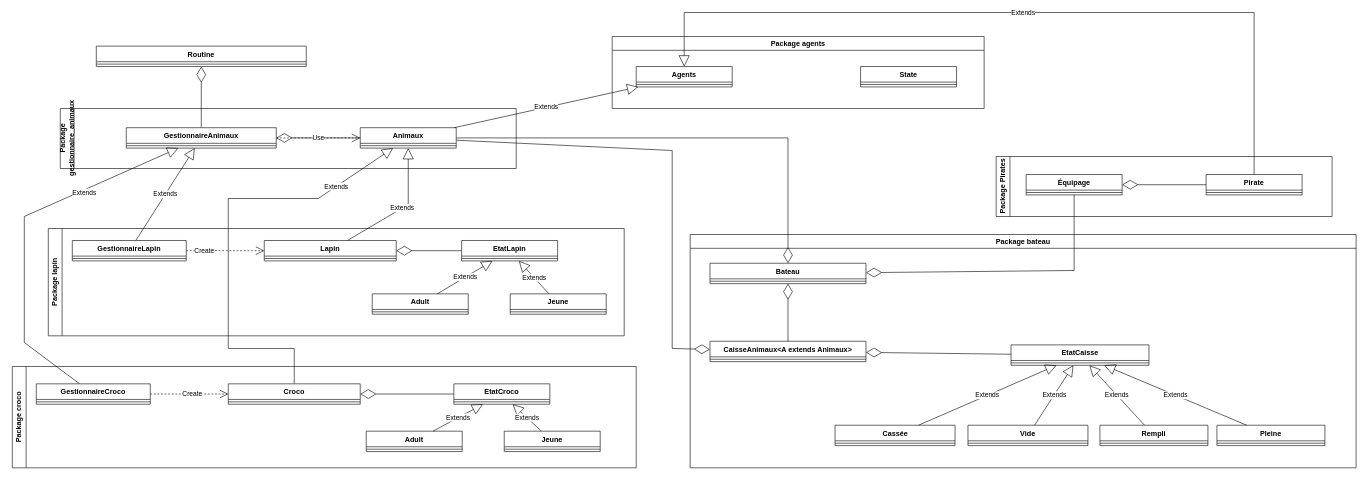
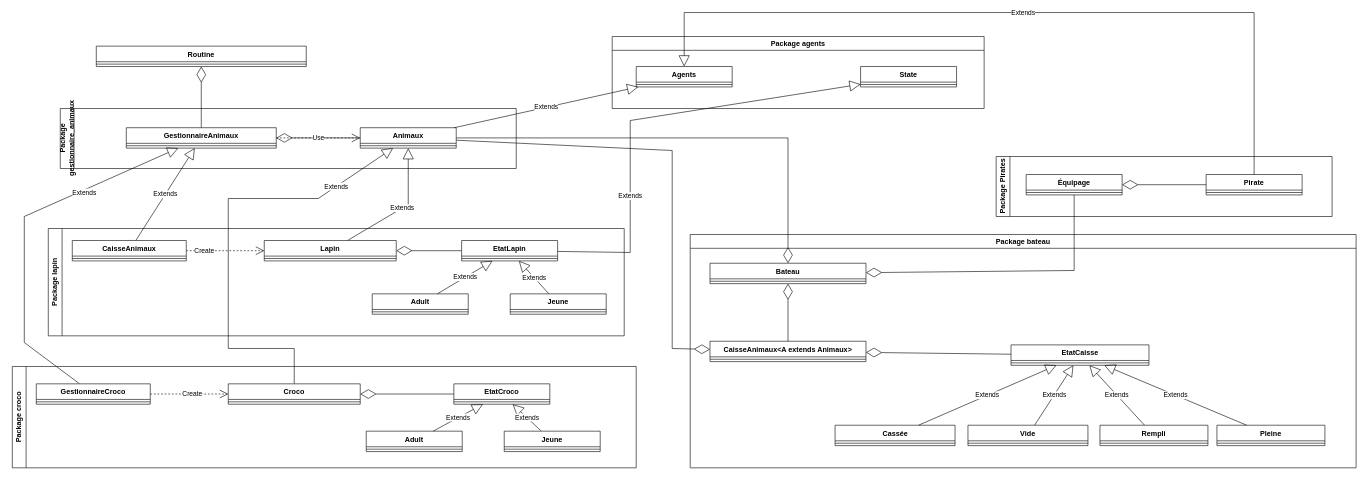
+ <mxCell id="75" value="Extends" style="endArrow=block;endSize=16;endFill=0;html=1;rounded=0;shadow=0;" edge="1" parent="1" source="52" target="70"><mxGeometry x="-0.412" width="160" relative="1" as="geometry"><mxPoint x="323" y="84" as="sourcePoint" /><mxPoint x="727" y="-246" as="targetPoint" /><Array as="points"><mxPoint x="1050" y="420" /><mxPoint x="1050" y="200" /></Array><mxPoint as="offset" /></mxGeometry></mxCell>
- <mxCell id="54" value="GestionnaireLapin" style="swimlane;fontStyle=1;align=center;verticalAlign=top;childLayout=stackLayout;horizontal=1;startSize=26;horizontalStack=0;resizeParent=1;resizeParentMax=0;resizeLast=0;collapsible=1;marginBottom=0;whiteSpace=wrap;html=1;shadow=0;" vertex="1" parent="47"><mxGeometry x="40" y="20.0" width="190" height="34" as="geometry" /></mxCell>
+ <mxCell id="54" value="CaisseAnimaux" style="swimlane;fontStyle=1;align=center;verticalAlign=top;childLayout=stackLayout;horizontal=1;startSize=26;horizontalStack=0;resizeParent=1;resizeParentMax=0;resizeLast=0;collapsible=1;marginBottom=0;whiteSpace=wrap;html=1;shadow=0;" vertex="1" parent="47"><mxGeometry x="40" y="20.0" width="190" height="34" as="geometry" /></mxCell>
